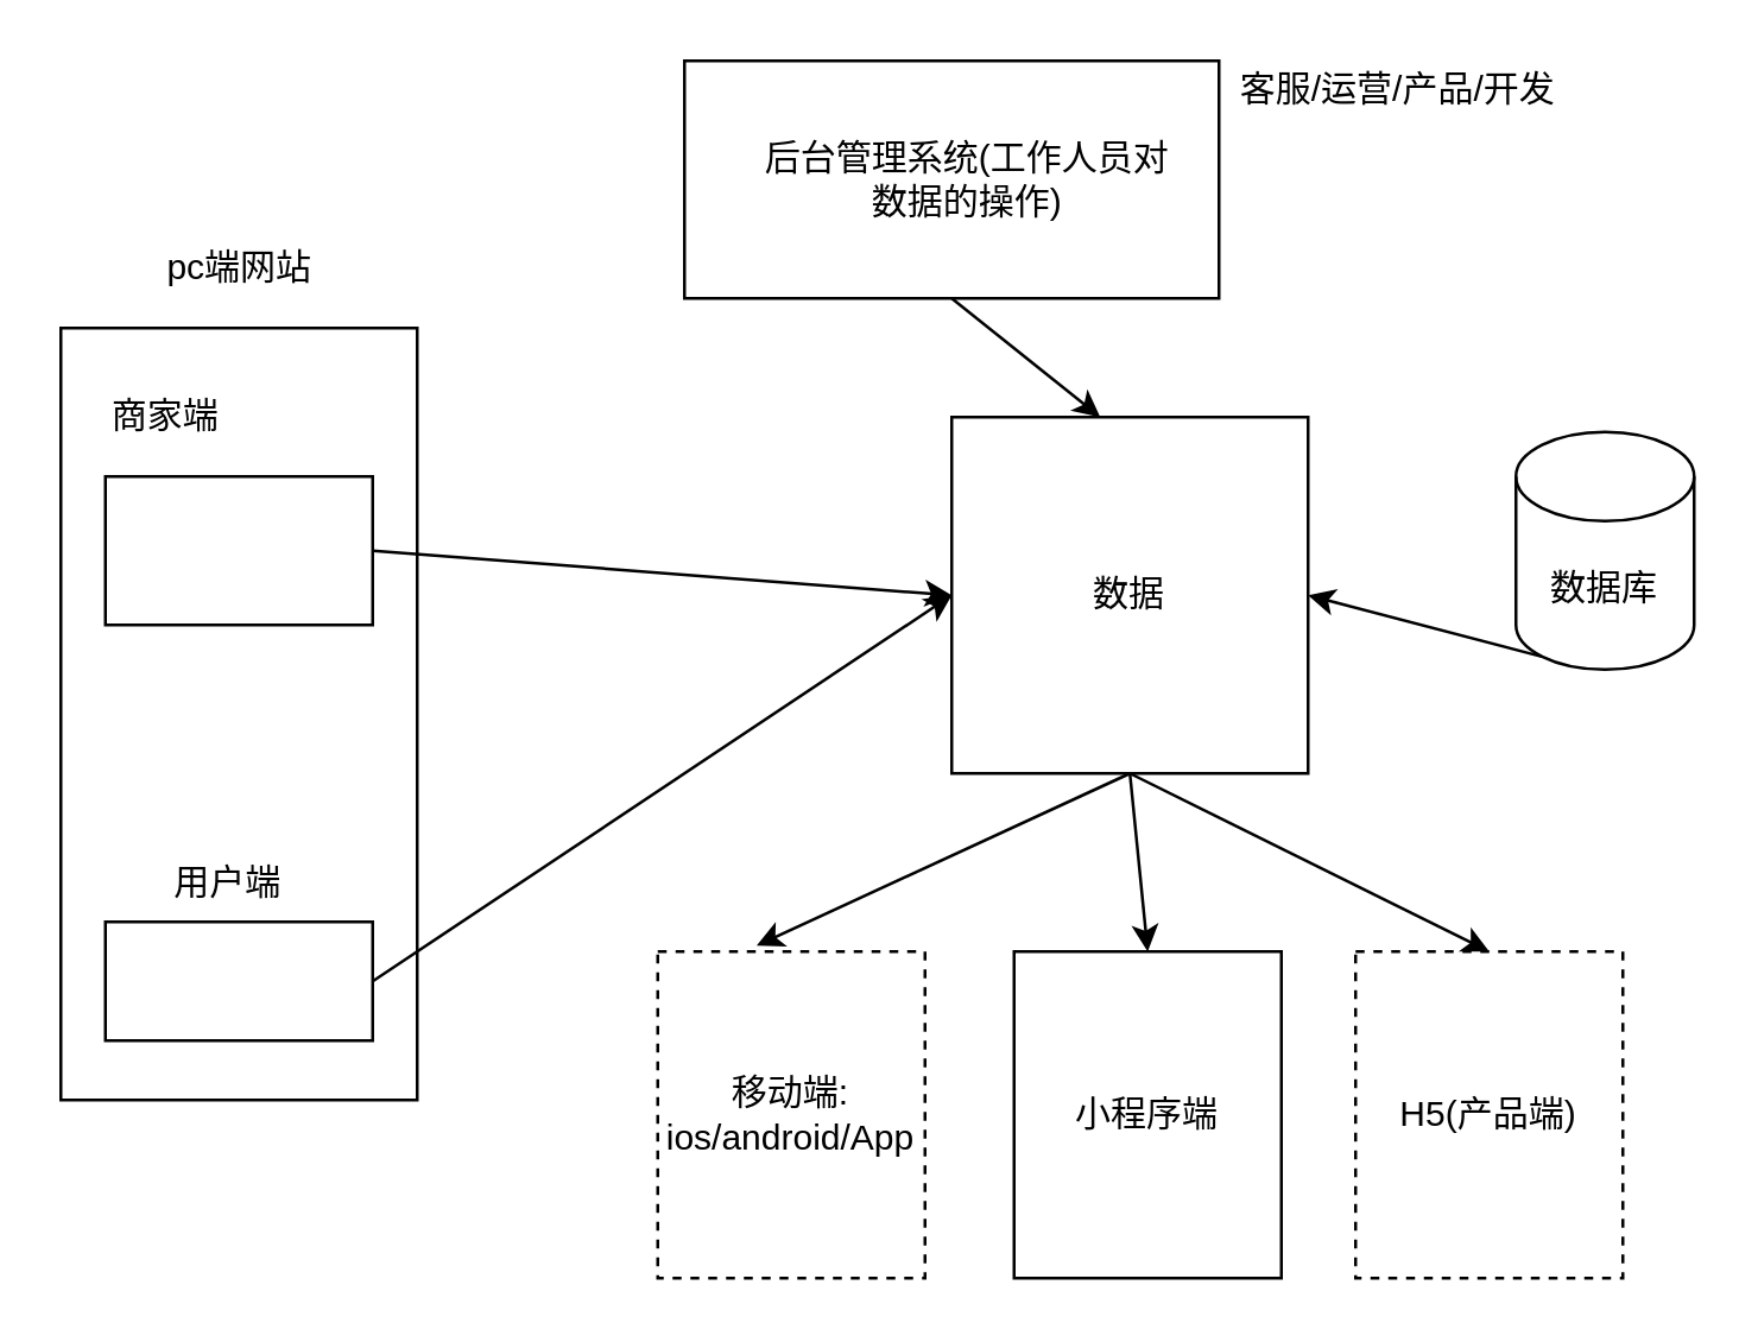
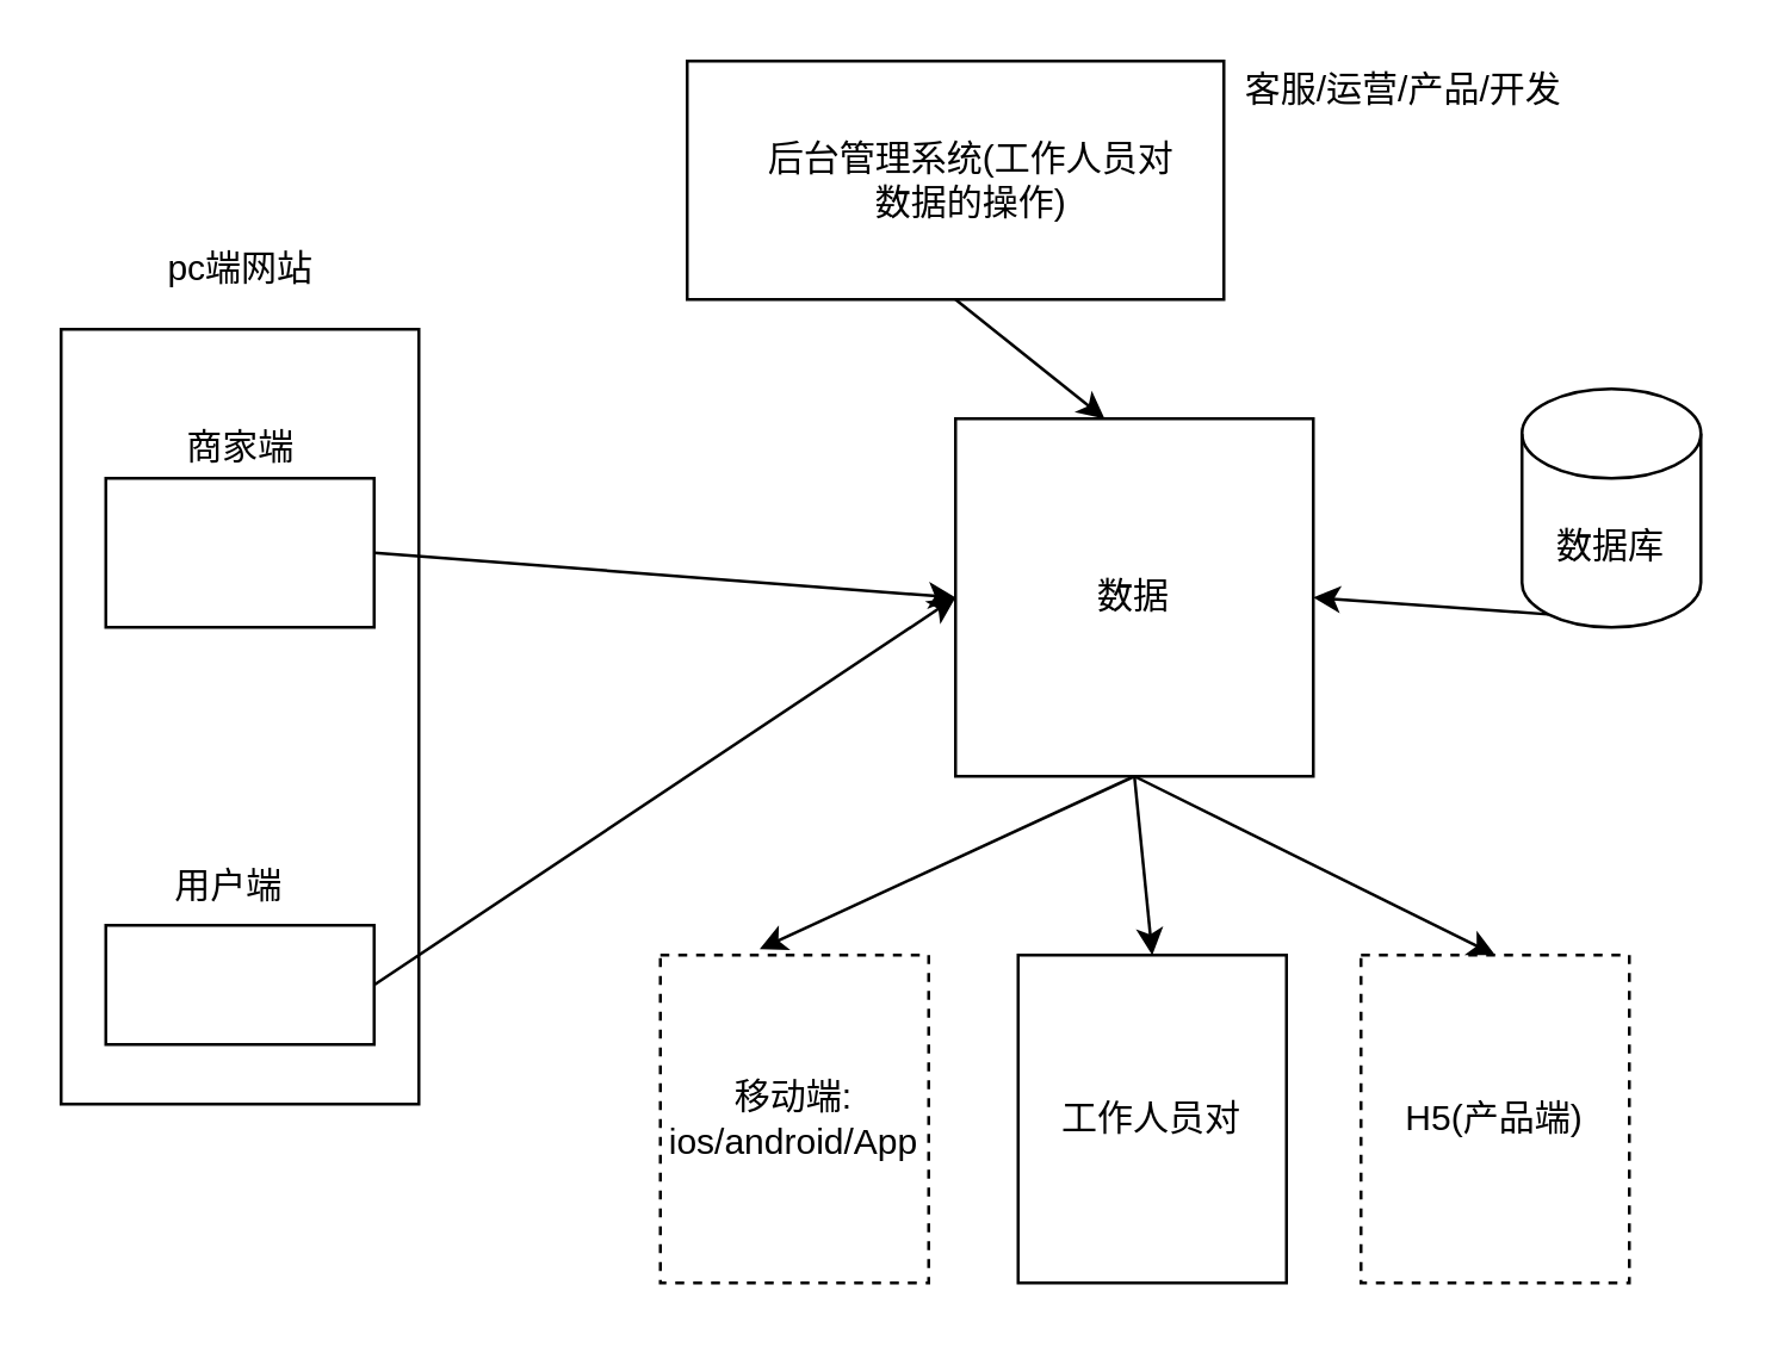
- <mxCell id="5" value="商家端" style="text;html=1;resizable=0;autosize=1;align=center;verticalAlign=middle;points=[];fillColor=none;strokeColor=none;rounded=0;" vertex="1" parent="1"><mxGeometry x="30" y="130" width="50" height="20" as="geometry" /></mxCell>
+ <mxCell id="5" value="商家端" style="text;html=1;resizable=0;autosize=1;align=center;verticalAlign=middle;points=[];fillColor=none;strokeColor=none;rounded=0;" vertex="1" parent="1"><mxGeometry x="55" y="140" width="50" height="20" as="geometry" /></mxCell>
- <mxCell id="12" value="数据库" style="shape=cylinder3;whiteSpace=wrap;html=1;boundedLbl=1;backgroundOutline=1;size=15;" vertex="1" parent="1"><mxGeometry x="510" y="145" width="60" height="80" as="geometry" /></mxCell>
+ <mxCell id="12" value="数据库" style="shape=cylinder3;whiteSpace=wrap;html=1;boundedLbl=1;backgroundOutline=1;size=15;" vertex="1" parent="1"><mxGeometry x="510" y="130" width="60" height="80" as="geometry" /></mxCell>
- <mxCell id="14" value="小程序端" style="rounded=0;whiteSpace=wrap;html=1;" vertex="1" parent="1"><mxGeometry x="341" y="320" width="90" height="110" as="geometry" /></mxCell>
+ <mxCell id="14" value="工作人员对" style="rounded=0;whiteSpace=wrap;html=1;" vertex="1" parent="1"><mxGeometry x="341" y="320" width="90" height="110" as="geometry" /></mxCell>
